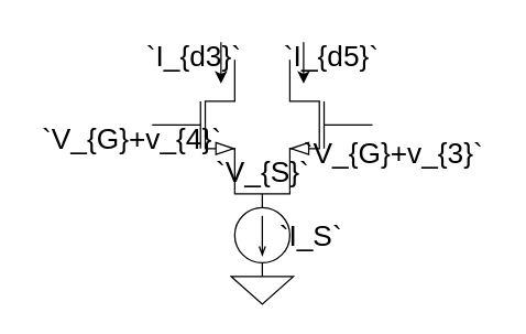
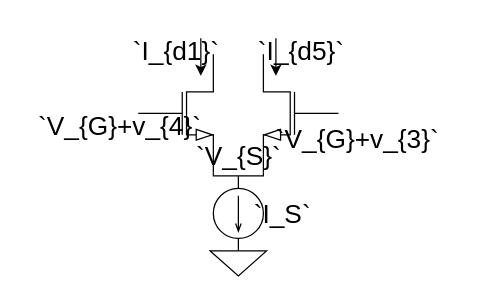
- <mxCell id="9" value="`I_{d3}`" style="text;html=1;align=center;verticalAlign=middle;resizable=0;points=[];autosize=1;strokeColor=none;fillColor=none;fontSize=21;" vertex="1" parent="1"><mxGeometry x="95" y="20" width="90" height="40" as="geometry" /></mxCell>
+ <mxCell id="9" value="`I_{d1}`" style="text;html=1;align=center;verticalAlign=middle;resizable=0;points=[];autosize=1;strokeColor=none;fillColor=none;fontSize=21;" vertex="1" parent="1"><mxGeometry x="95" y="20" width="90" height="40" as="geometry" /></mxCell>
